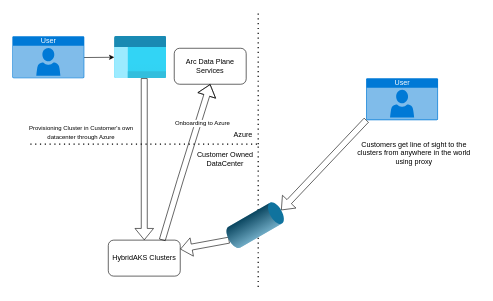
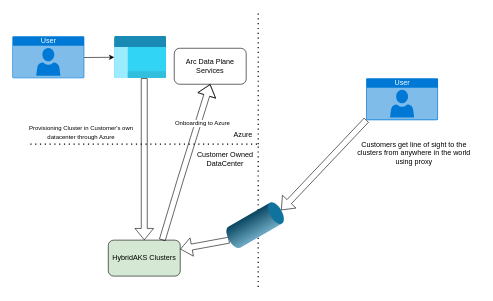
- <mxCell id="2" value="HybridAKS Clusters" style="rounded=1;whiteSpace=wrap;html=1;" vertex="1" parent="1"><mxGeometry x="180" y="400" width="120" height="60" as="geometry" /></mxCell>
+ <mxCell id="2" value="HybridAKS Clusters" style="rounded=1;whiteSpace=wrap;html=1;fillColor=#d5e8d4;" vertex="1" parent="1"><mxGeometry x="180" y="400" width="120" height="60" as="geometry" /></mxCell>
